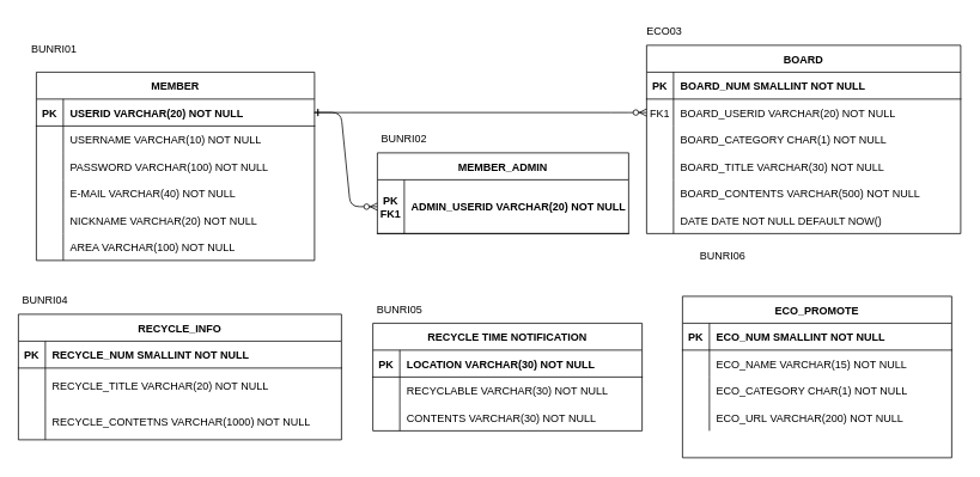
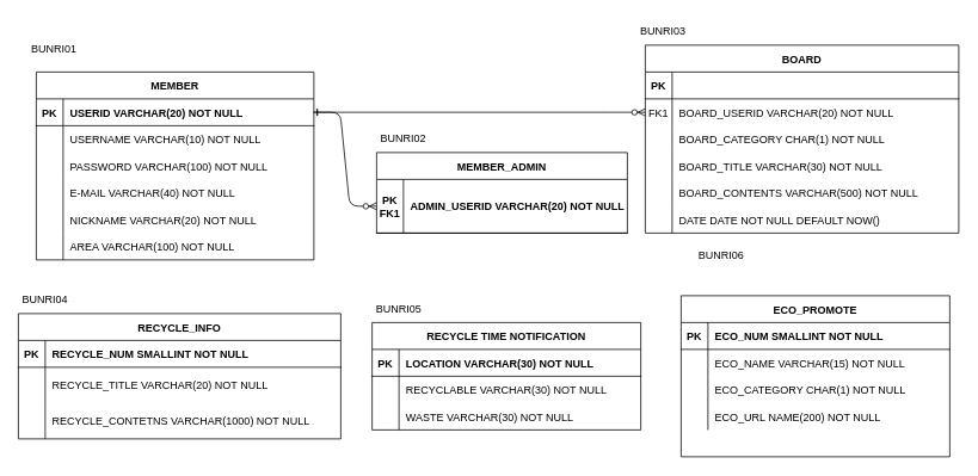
- <mxCell id="81" value="ECO03" style="text;html=1;strokeColor=none;fillColor=none;align=center;verticalAlign=middle;whiteSpace=wrap;rounded=0;" parent="1" vertex="1"><mxGeometry x="710" y="20" width="60" height="30" as="geometry" /></mxCell>
+ <mxCell id="81" value="BUNRI03" style="text;html=1;strokeColor=none;fillColor=none;align=center;verticalAlign=middle;whiteSpace=wrap;rounded=0;" parent="1" vertex="1"><mxGeometry x="710" y="20" width="60" height="30" as="geometry" /></mxCell>
- <mxCell id="35" value="BOARD_NUM SMALLINT NOT NULL" style="shape=partialRectangle;overflow=hidden;connectable=0;fillColor=none;top=0;left=0;bottom=0;right=0;align=left;spacingLeft=6;fontStyle=1;" parent="33" vertex="1"><mxGeometry x="30" width="320" height="30" as="geometry"><mxRectangle width="320" height="30" as="alternateBounds" /></mxGeometry></mxCell>
- <mxCell id="61" value="CONTENTS VARCHAR(30) NOT NULL" style="shape=partialRectangle;overflow=hidden;connectable=0;fillColor=none;top=0;left=0;bottom=0;right=0;align=left;spacingLeft=6;" vertex="1" parent="59"><mxGeometry x="30" width="270" height="30" as="geometry"><mxRectangle width="270" height="30" as="alternateBounds" /></mxGeometry></mxCell>
+ <mxCell id="61" value="WASTE VARCHAR(30) NOT NULL" style="shape=partialRectangle;overflow=hidden;connectable=0;fillColor=none;top=0;left=0;bottom=0;right=0;align=left;spacingLeft=6;" vertex="1" parent="59"><mxGeometry x="30" width="270" height="30" as="geometry"><mxRectangle width="270" height="30" as="alternateBounds" /></mxGeometry></mxCell>
- <mxCell id="77" value="ECO_URL VARCHAR(200) NOT NULL" style="shape=partialRectangle;overflow=hidden;connectable=0;fillColor=none;top=0;left=0;bottom=0;right=0;align=left;spacingLeft=6;" vertex="1" parent="75"><mxGeometry x="30" width="270" height="30" as="geometry"><mxRectangle width="270" height="30" as="alternateBounds" /></mxGeometry></mxCell>
+ <mxCell id="77" value="ECO_URL NAME(200) NOT NULL" style="shape=partialRectangle;overflow=hidden;connectable=0;fillColor=none;top=0;left=0;bottom=0;right=0;align=left;spacingLeft=6;" vertex="1" parent="75"><mxGeometry x="30" width="270" height="30" as="geometry"><mxRectangle width="270" height="30" as="alternateBounds" /></mxGeometry></mxCell>
